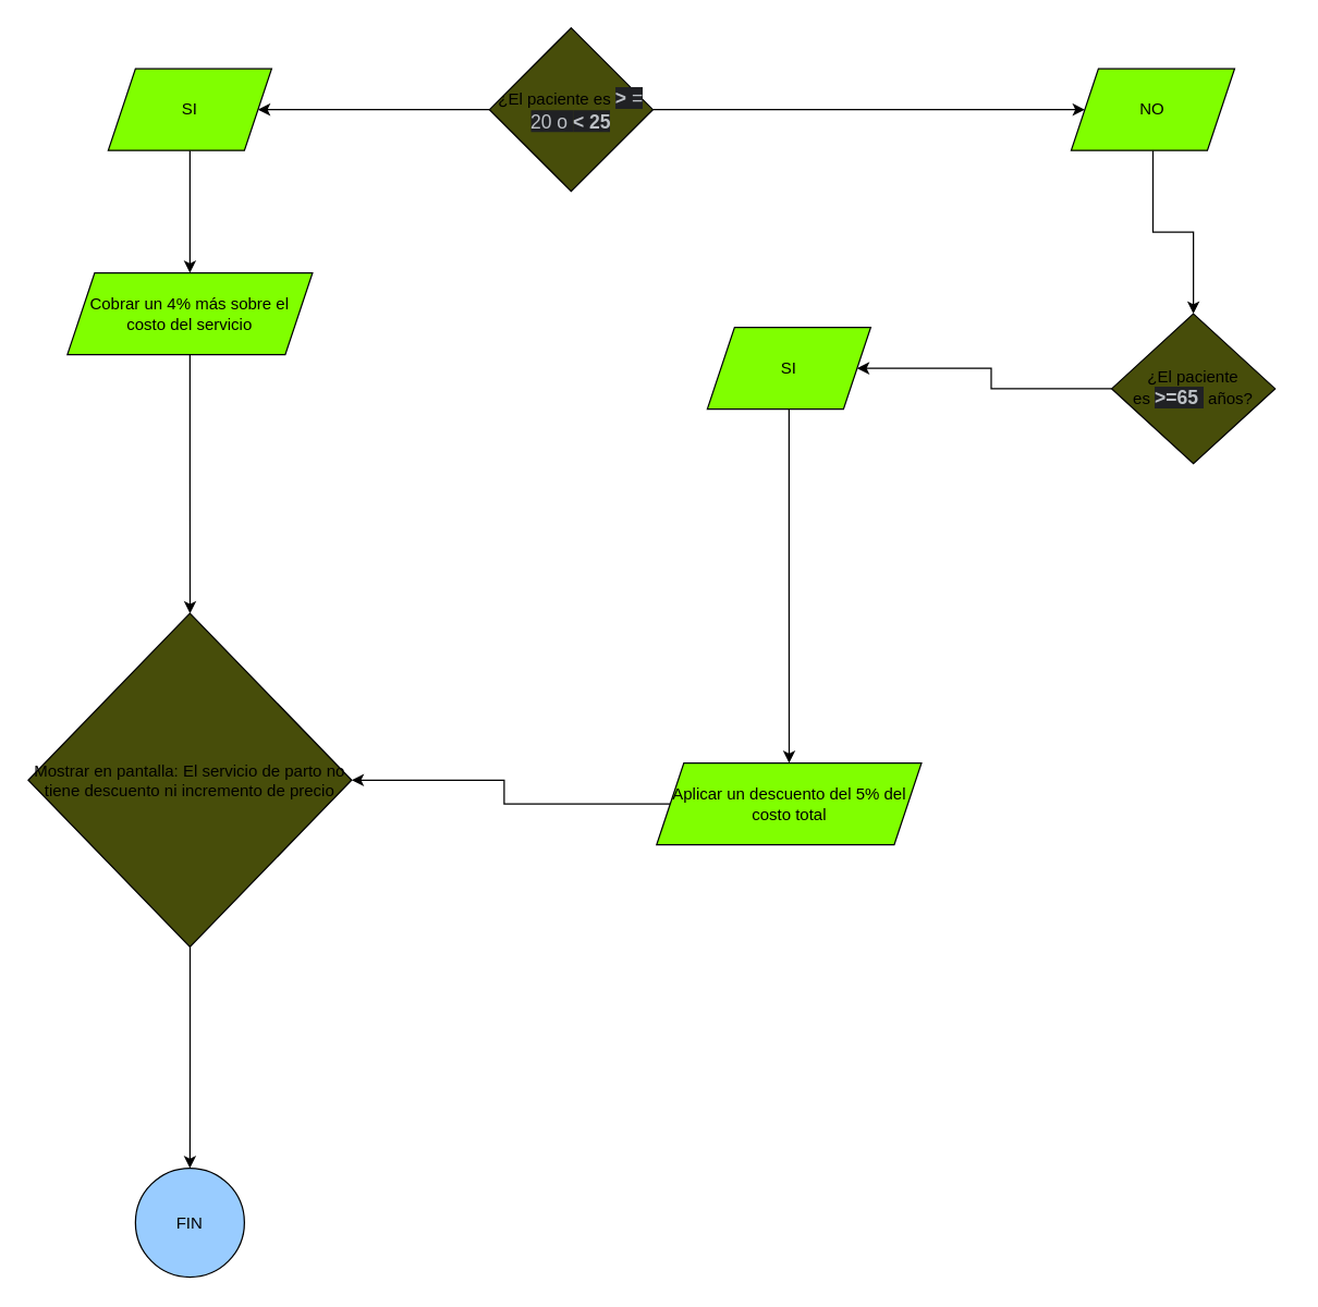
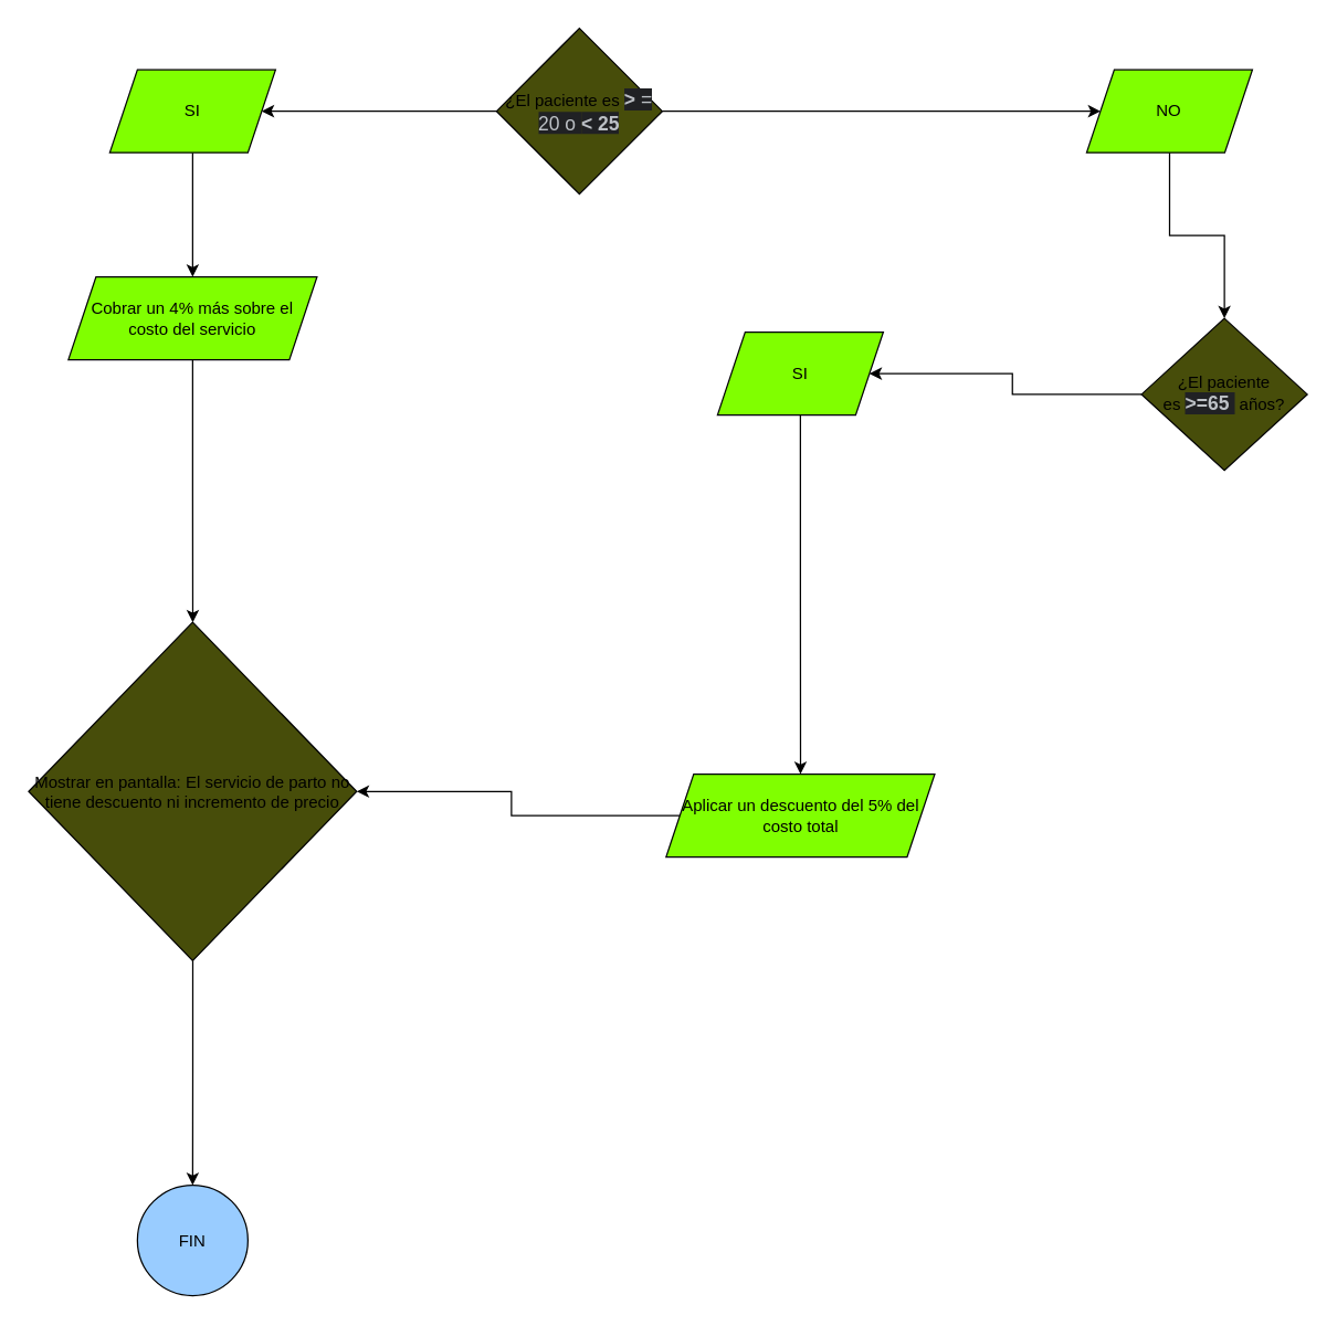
- <mxCell id="12" value="¿El paciente es&amp;nbsp;&lt;b style=&quot;color: rgb(189, 193, 198); font-family: &amp;quot;Google Sans&amp;quot;, arial, sans-serif; font-size: 14px; text-align: left; background-color: rgb(32, 33, 36);&quot;&gt;&amp;gt;=65&amp;nbsp;&lt;/b&gt;&amp;nbsp;años?" style="rhombus;whiteSpace=wrap;html=1;fillColor=#474D0A;" vertex="1" parent="1"><mxGeometry x="816" y="230" width="120" height="110" as="geometry" /></mxCell>
+ <mxCell id="12" value="¿El paciente es&amp;nbsp;&lt;b style=&quot;color: rgb(189, 193, 198); font-family: &amp;quot;Google Sans&amp;quot;, arial, sans-serif; font-size: 14px; text-align: left; background-color: rgb(32, 33, 36);&quot;&gt;&amp;gt;=65&amp;nbsp;&lt;/b&gt;&amp;nbsp;años?" style="rhombus;whiteSpace=wrap;html=1;fillColor=#474D0A;" vertex="1" parent="1"><mxGeometry x="826" y="230" width="120" height="110" as="geometry" /></mxCell>
